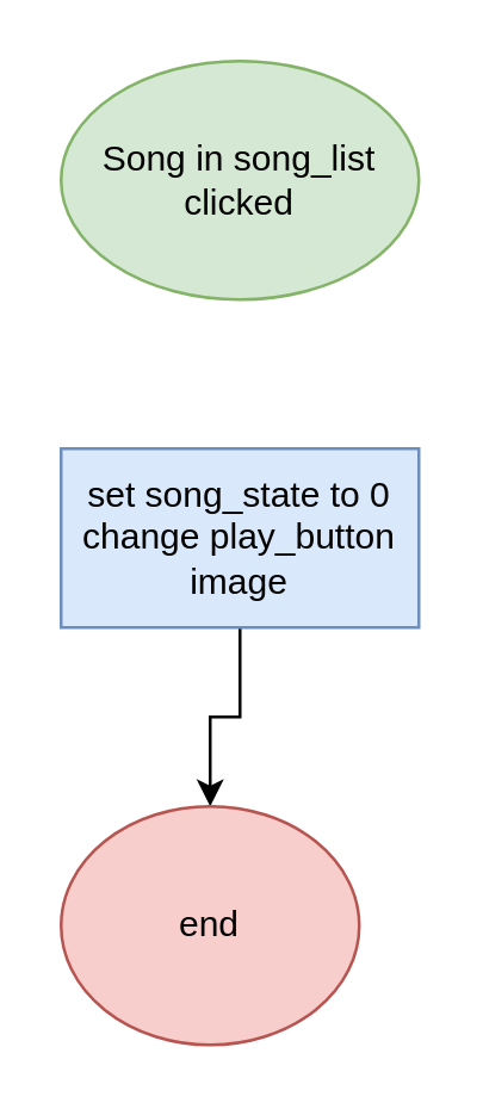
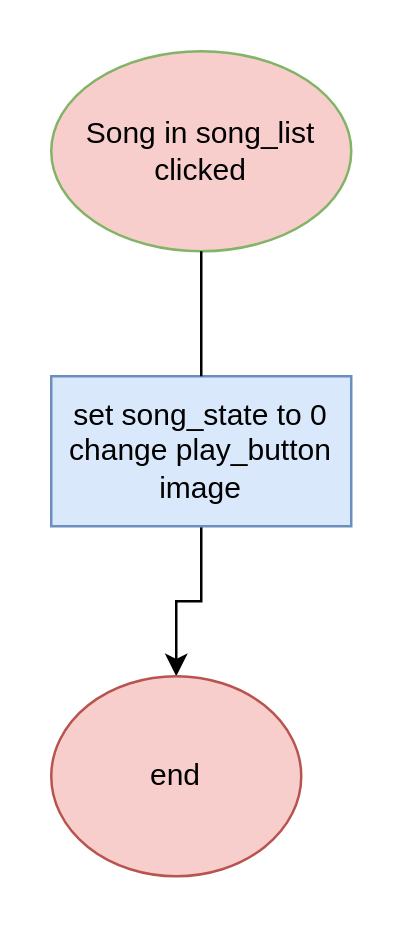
- <mxCell id="3" value="Song in song_list clicked" style="ellipse;whiteSpace=wrap;html=1;fillColor=#d5e8d4;strokeColor=#82b366;" vertex="1" parent="1"><mxGeometry x="20" y="20" width="120" height="80" as="geometry" /></mxCell>
+ <mxCell id="3" value="Song in song_list clicked" style="ellipse;whiteSpace=wrap;html=1;fillColor=#f8cecc;strokeColor=#82b366;" vertex="1" parent="1"><mxGeometry x="20" y="20" width="120" height="80" as="geometry" /></mxCell>
+ <mxCell id="6" value="" style="edgeStyle=orthogonalEdgeStyle;rounded=0;orthogonalLoop=1;jettySize=auto;html=1;exitX=0.5;exitY=1;exitDx=0;exitDy=0;endArrow=none;" edge="1" parent="1" source="3" target="5"><mxGeometry relative="1" as="geometry"><mxPoint x="80" y="100" as="sourcePoint" /><mxPoint x="80" y="400" as="targetPoint" /></mxGeometry></mxCell>
